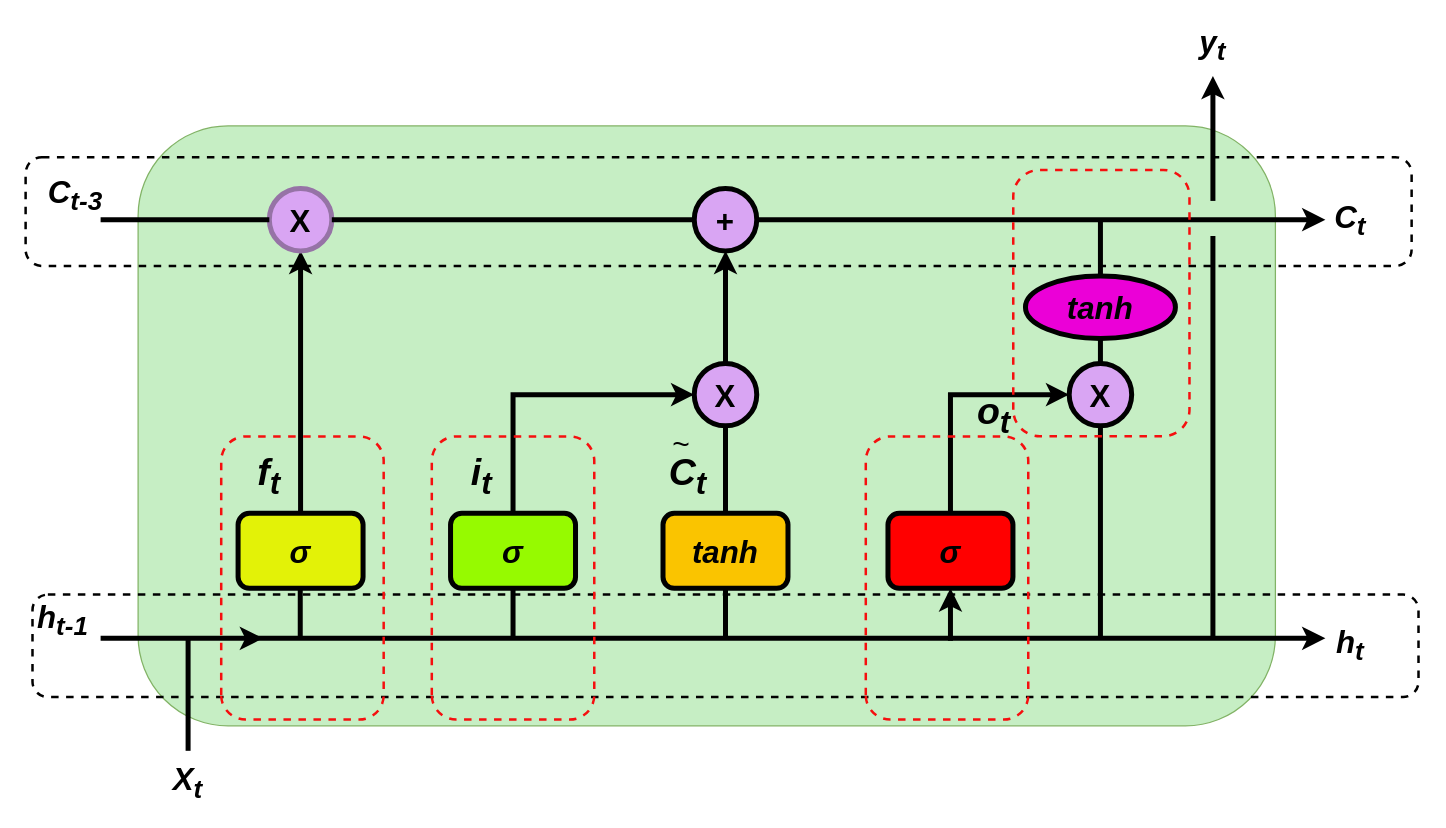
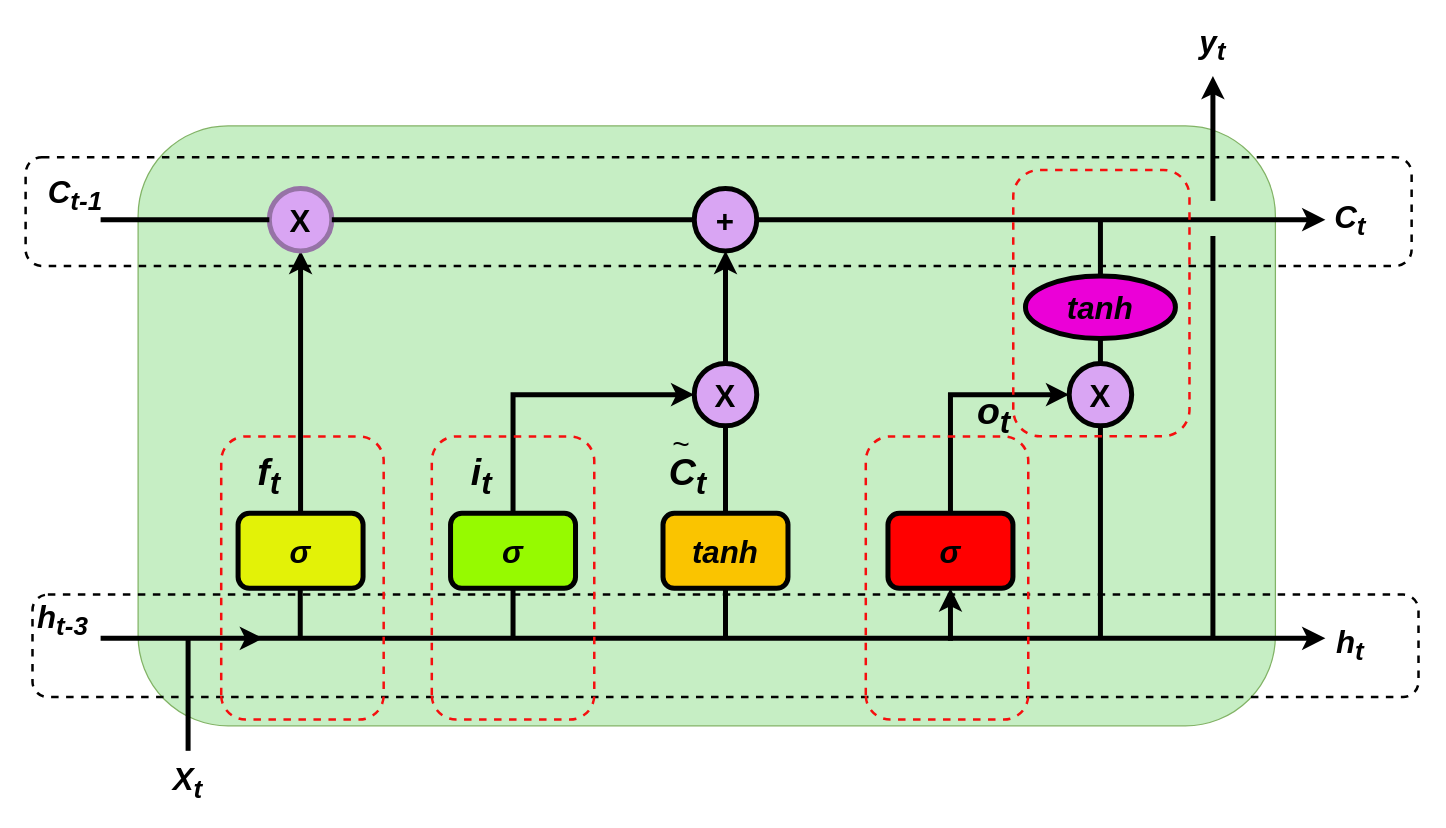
- <mxCell id="33" value="&lt;font style=&quot;font-size: 25px;&quot;&gt;&lt;b&gt;&lt;i&gt;C&lt;sub&gt;t-3&lt;/sub&gt;&lt;/i&gt;&lt;/b&gt;&lt;/font&gt;" style="text;html=1;strokeColor=none;fillColor=none;align=center;verticalAlign=middle;whiteSpace=wrap;rounded=0;" parent="1" vertex="1"><mxGeometry x="30" y="140" width="60" height="30" as="geometry" /></mxCell>
+ <mxCell id="33" value="&lt;font style=&quot;font-size: 25px;&quot;&gt;&lt;b&gt;&lt;i&gt;C&lt;sub&gt;t-1&lt;/sub&gt;&lt;/i&gt;&lt;/b&gt;&lt;/font&gt;" style="text;html=1;strokeColor=none;fillColor=none;align=center;verticalAlign=middle;whiteSpace=wrap;rounded=0;" parent="1" vertex="1"><mxGeometry x="30" y="140" width="60" height="30" as="geometry" /></mxCell>
- <mxCell id="34" value="&lt;font style=&quot;font-size: 25px;&quot;&gt;&lt;b&gt;&lt;i&gt;h&lt;sub&gt;t-1&lt;/sub&gt;&lt;/i&gt;&lt;/b&gt;&lt;/font&gt;" style="text;html=1;strokeColor=none;fillColor=none;align=center;verticalAlign=middle;whiteSpace=wrap;rounded=0;" parent="1" vertex="1"><mxGeometry x="20" y="480" width="60" height="30" as="geometry" /></mxCell>
+ <mxCell id="34" value="&lt;font style=&quot;font-size: 25px;&quot;&gt;&lt;b&gt;&lt;i&gt;h&lt;sub&gt;t-3&lt;/sub&gt;&lt;/i&gt;&lt;/b&gt;&lt;/font&gt;" style="text;html=1;strokeColor=none;fillColor=none;align=center;verticalAlign=middle;whiteSpace=wrap;rounded=0;" parent="1" vertex="1"><mxGeometry x="20" y="480" width="60" height="30" as="geometry" /></mxCell>
